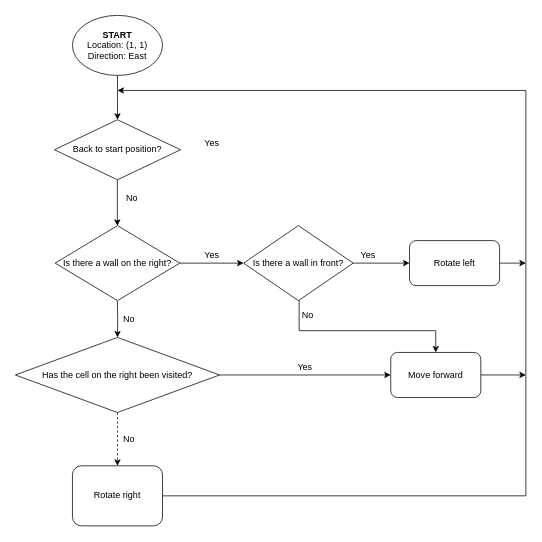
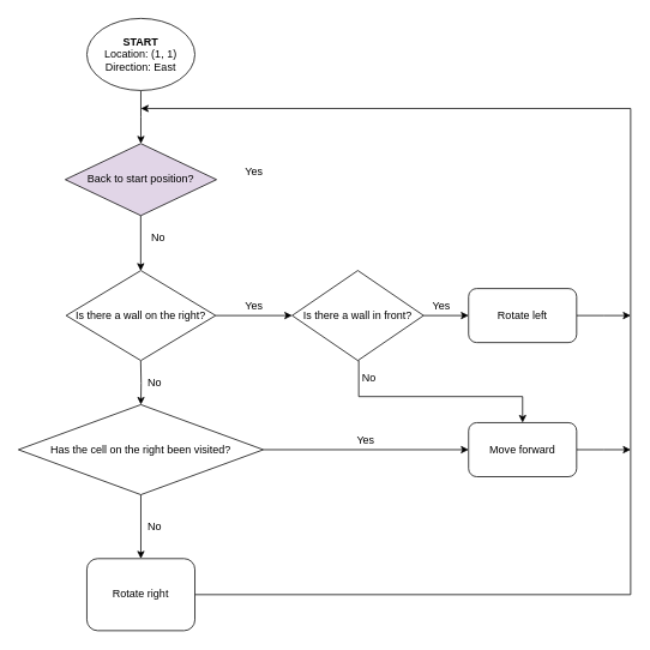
- <mxCell id="12" value="Back to start position?" style="rhombus;whiteSpace=wrap;html=1;" parent="1" vertex="1"><mxGeometry x="72" y="159" width="168" height="80" as="geometry" /></mxCell>
+ <mxCell id="12" value="Back to start position?" style="rhombus;whiteSpace=wrap;html=1;fillColor=#e1d5e7;" parent="1" vertex="1"><mxGeometry x="72" y="159" width="168" height="80" as="geometry" /></mxCell>
- <mxCell id="5" value="Rotate left" style="rounded=1;whiteSpace=wrap;html=1;" parent="1" vertex="1"><mxGeometry x="545" y="320" width="120" height="60" as="geometry" /></mxCell>
+ <mxCell id="5" value="Rotate left" style="rounded=1;whiteSpace=wrap;html=1;" parent="1" vertex="1"><mxGeometry x="520" y="320" width="120" height="60" as="geometry" /></mxCell>
- <mxCell id="23" style="edgeStyle=orthogonalEdgeStyle;rounded=0;orthogonalLoop=1;jettySize=auto;html=1;exitX=0.5;exitY=1;exitDx=0;exitDy=0;entryX=0.5;entryY=0;entryDx=0;entryDy=0;dashed=1;" edge="1" parent="1" source="24" target="7"><mxGeometry relative="1" as="geometry" /></mxCell>
+ <mxCell id="23" style="edgeStyle=orthogonalEdgeStyle;rounded=0;orthogonalLoop=1;jettySize=auto;html=1;exitX=0.5;exitY=1;exitDx=0;exitDy=0;entryX=0.5;entryY=0;entryDx=0;entryDy=0;" edge="1" parent="1" source="24" target="7"><mxGeometry relative="1" as="geometry" /></mxCell>
